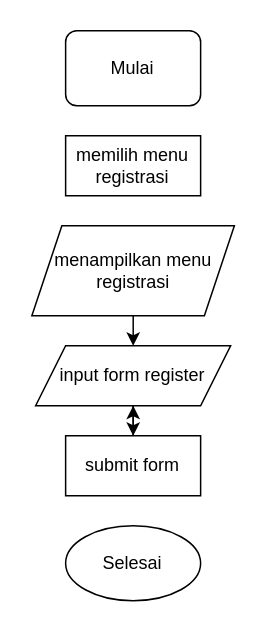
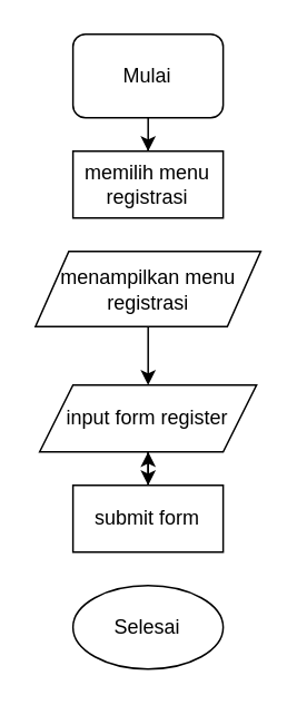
+ <mxCell id="2" value="" style="edgeStyle=orthogonalEdgeStyle;rounded=0;orthogonalLoop=1;jettySize=auto;html=1;" edge="1" parent="1" source="3" target="4"><mxGeometry relative="1" as="geometry" /></mxCell>
- <mxCell id="6" value="menampilkan menu registrasi" style="shape=parallelogram;perimeter=parallelogramPerimeter;whiteSpace=wrap;html=1;fixedSize=1;" vertex="1" parent="1"><mxGeometry x="20.75" y="150" width="135" height="60" as="geometry" /></mxCell>
+ <mxCell id="6" value="menampilkan menu registrasi" style="shape=parallelogram;perimeter=parallelogramPerimeter;whiteSpace=wrap;html=1;fixedSize=1;" vertex="1" parent="1"><mxGeometry x="20.75" y="150" width="135" height="45" as="geometry" /></mxCell>
